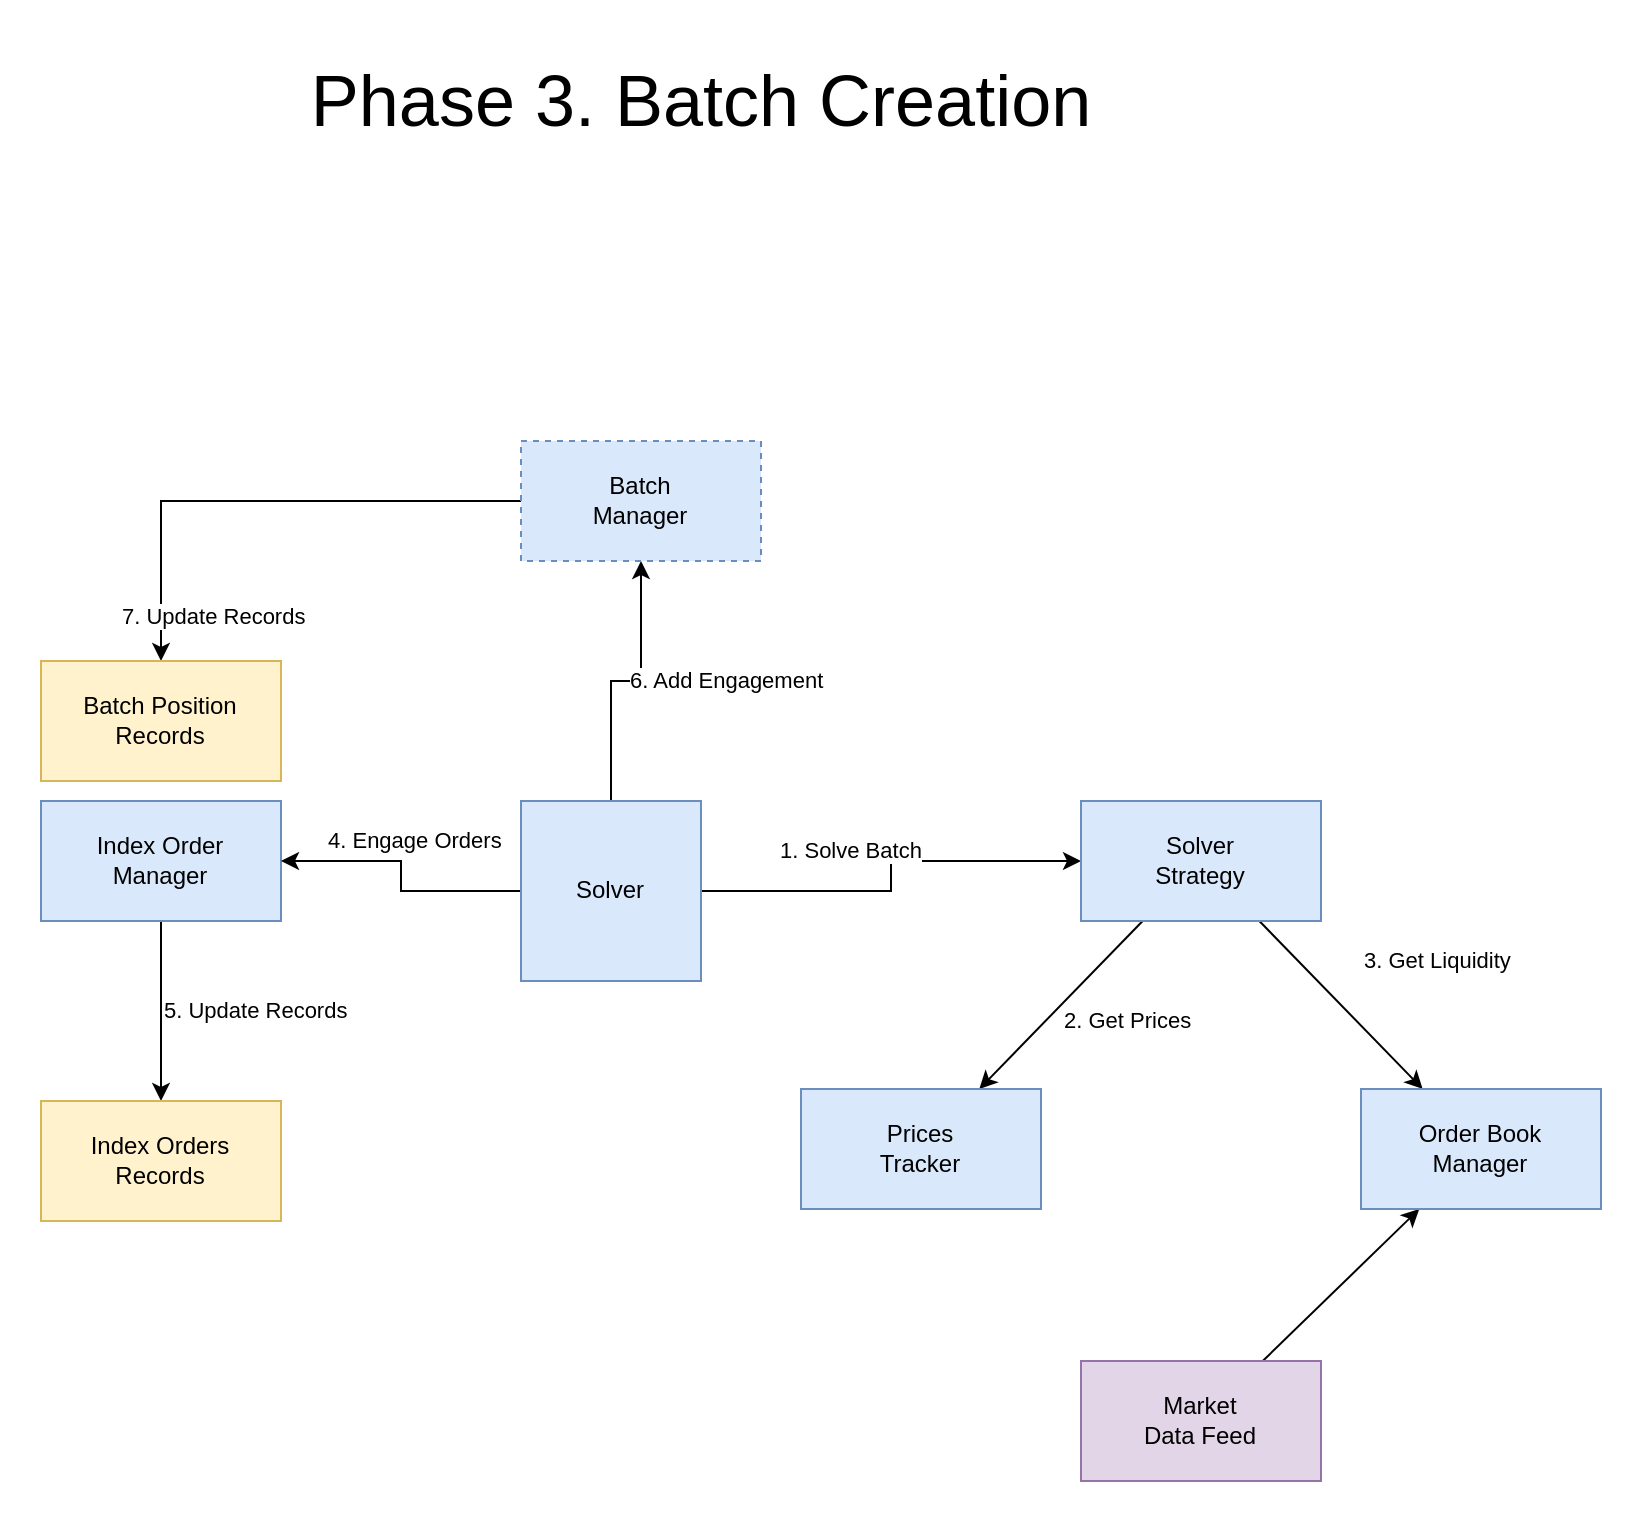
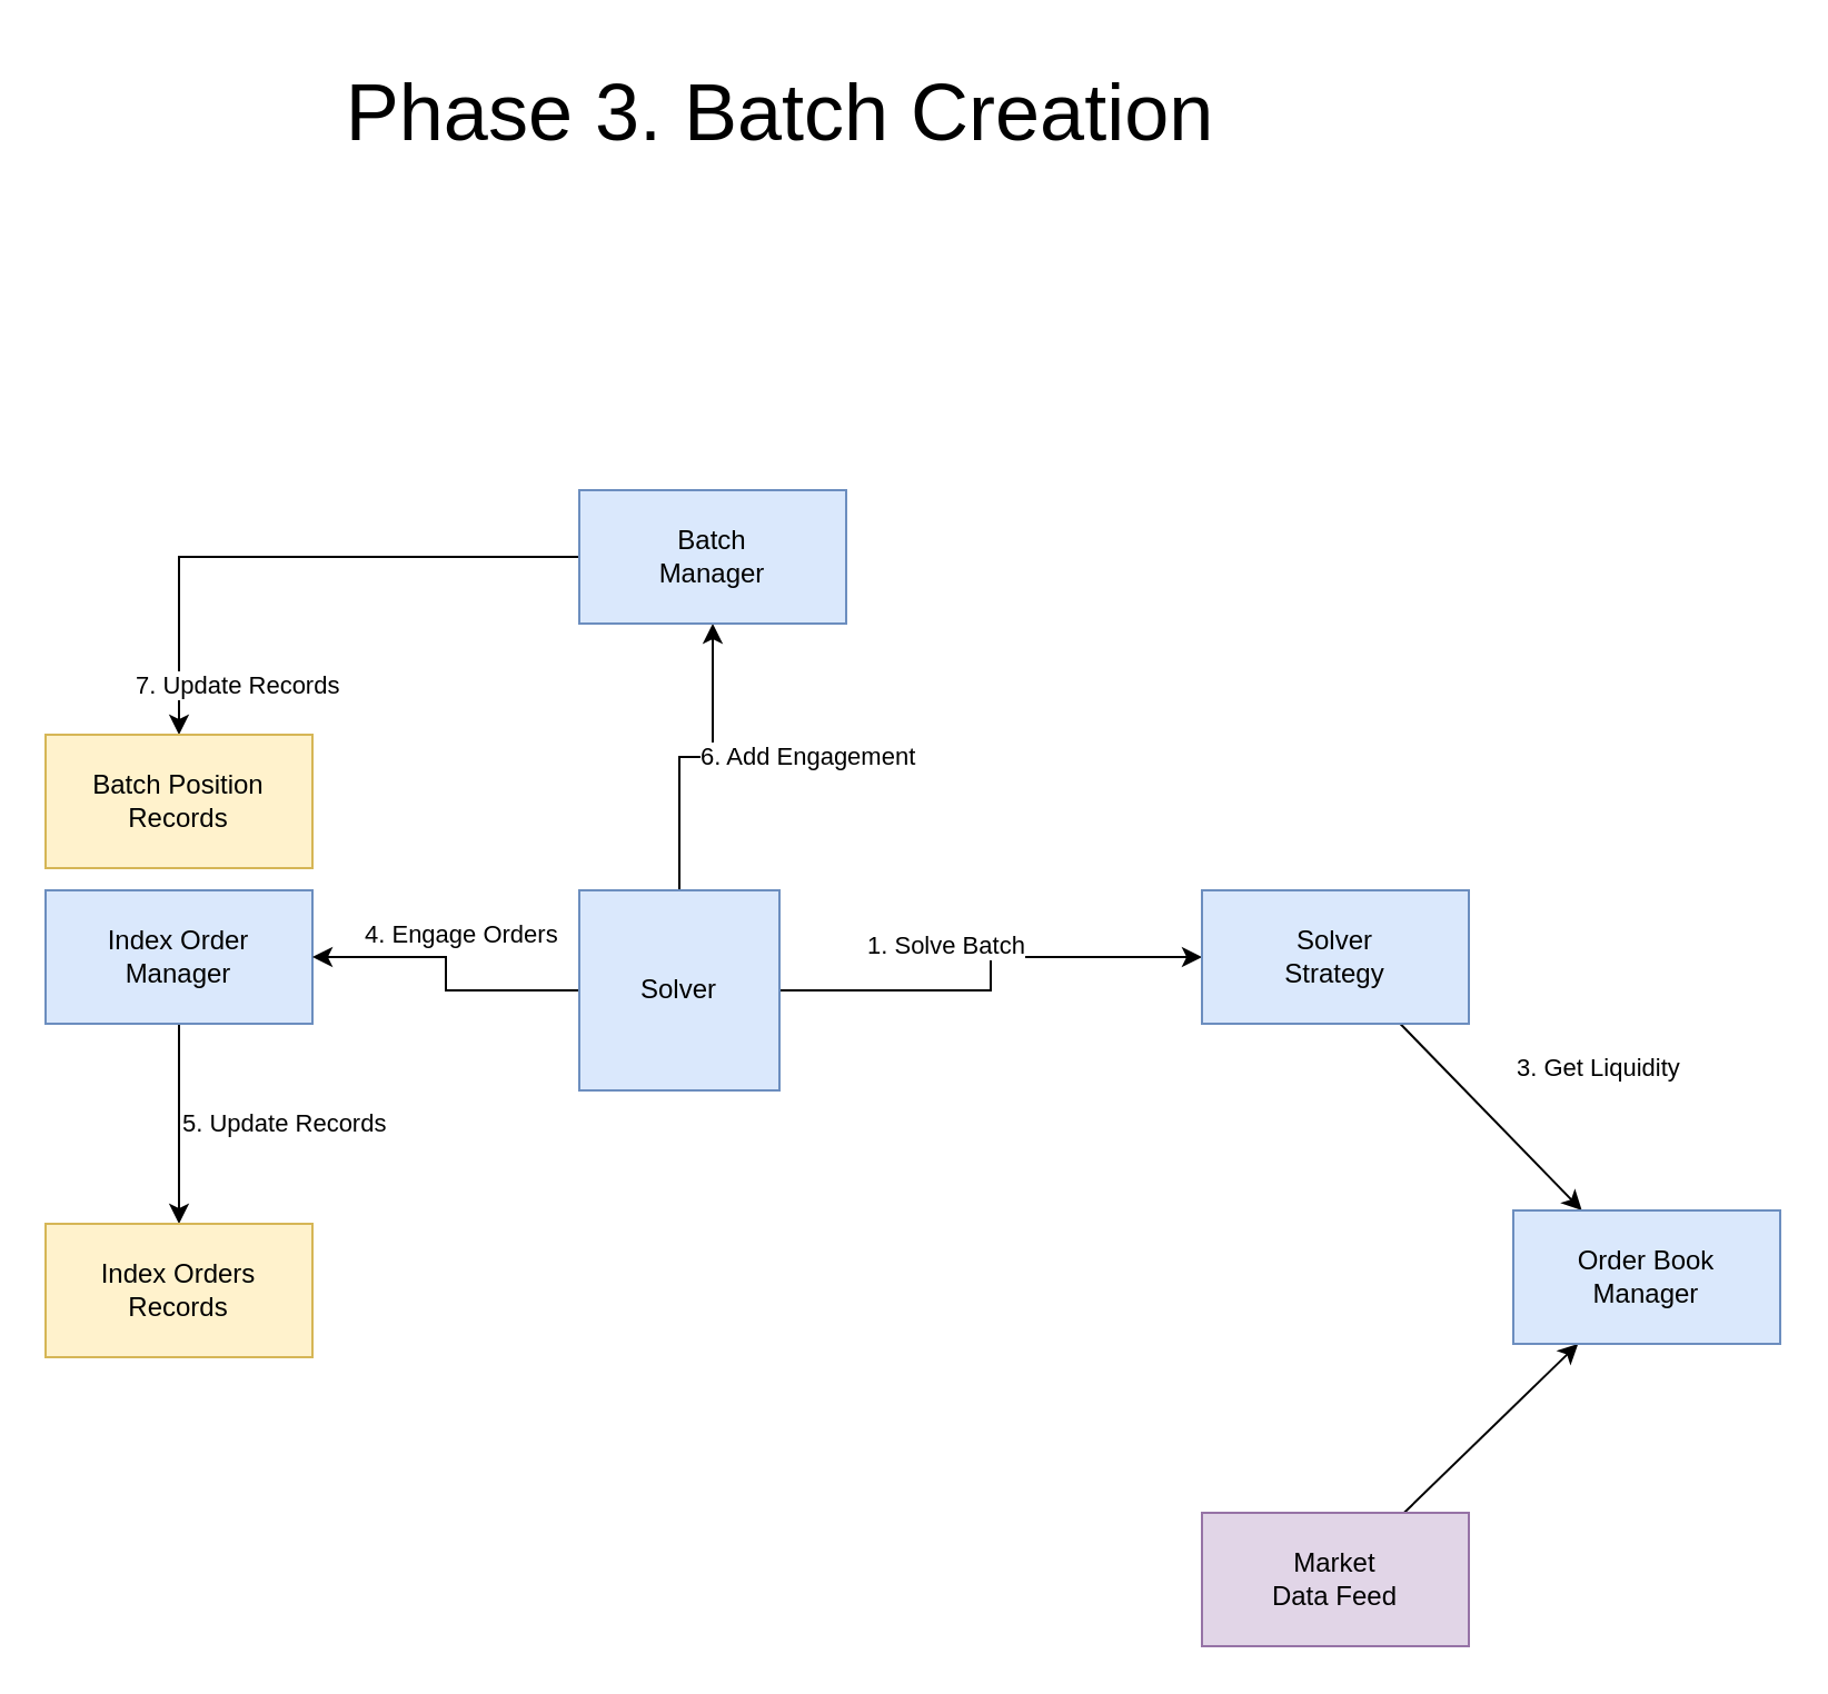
- <mxCell id="18" value="Batch&lt;div&gt;Manager&lt;/div&gt;" style="rounded=0;whiteSpace=wrap;html=1;fillColor=#dae8fc;strokeColor=#6c8ebf;dashed=1;" vertex="1" parent="1"><mxGeometry x="260" y="220" width="120" height="60" as="geometry" /></mxCell>
+ <mxCell id="18" value="Batch&lt;div&gt;Manager&lt;/div&gt;" style="rounded=0;whiteSpace=wrap;html=1;fillColor=#dae8fc;strokeColor=#6c8ebf;" vertex="1" parent="1"><mxGeometry x="260" y="220" width="120" height="60" as="geometry" /></mxCell>
- <mxCell id="8" value="2. Get Prices" style="rounded=0;orthogonalLoop=1;jettySize=auto;html=1;align=left;" edge="1" parent="1" source="10" target="12"><mxGeometry x="0.098" y="6" relative="1" as="geometry"><mxPoint x="-1" as="offset" /></mxGeometry></mxCell>
- <mxCell id="12" value="Prices&lt;div&gt;Tracker&lt;/div&gt;" style="rounded=0;whiteSpace=wrap;html=1;fillColor=#dae8fc;strokeColor=#6c8ebf;" vertex="1" parent="1"><mxGeometry x="400" y="544" width="120" height="60" as="geometry" /></mxCell>
